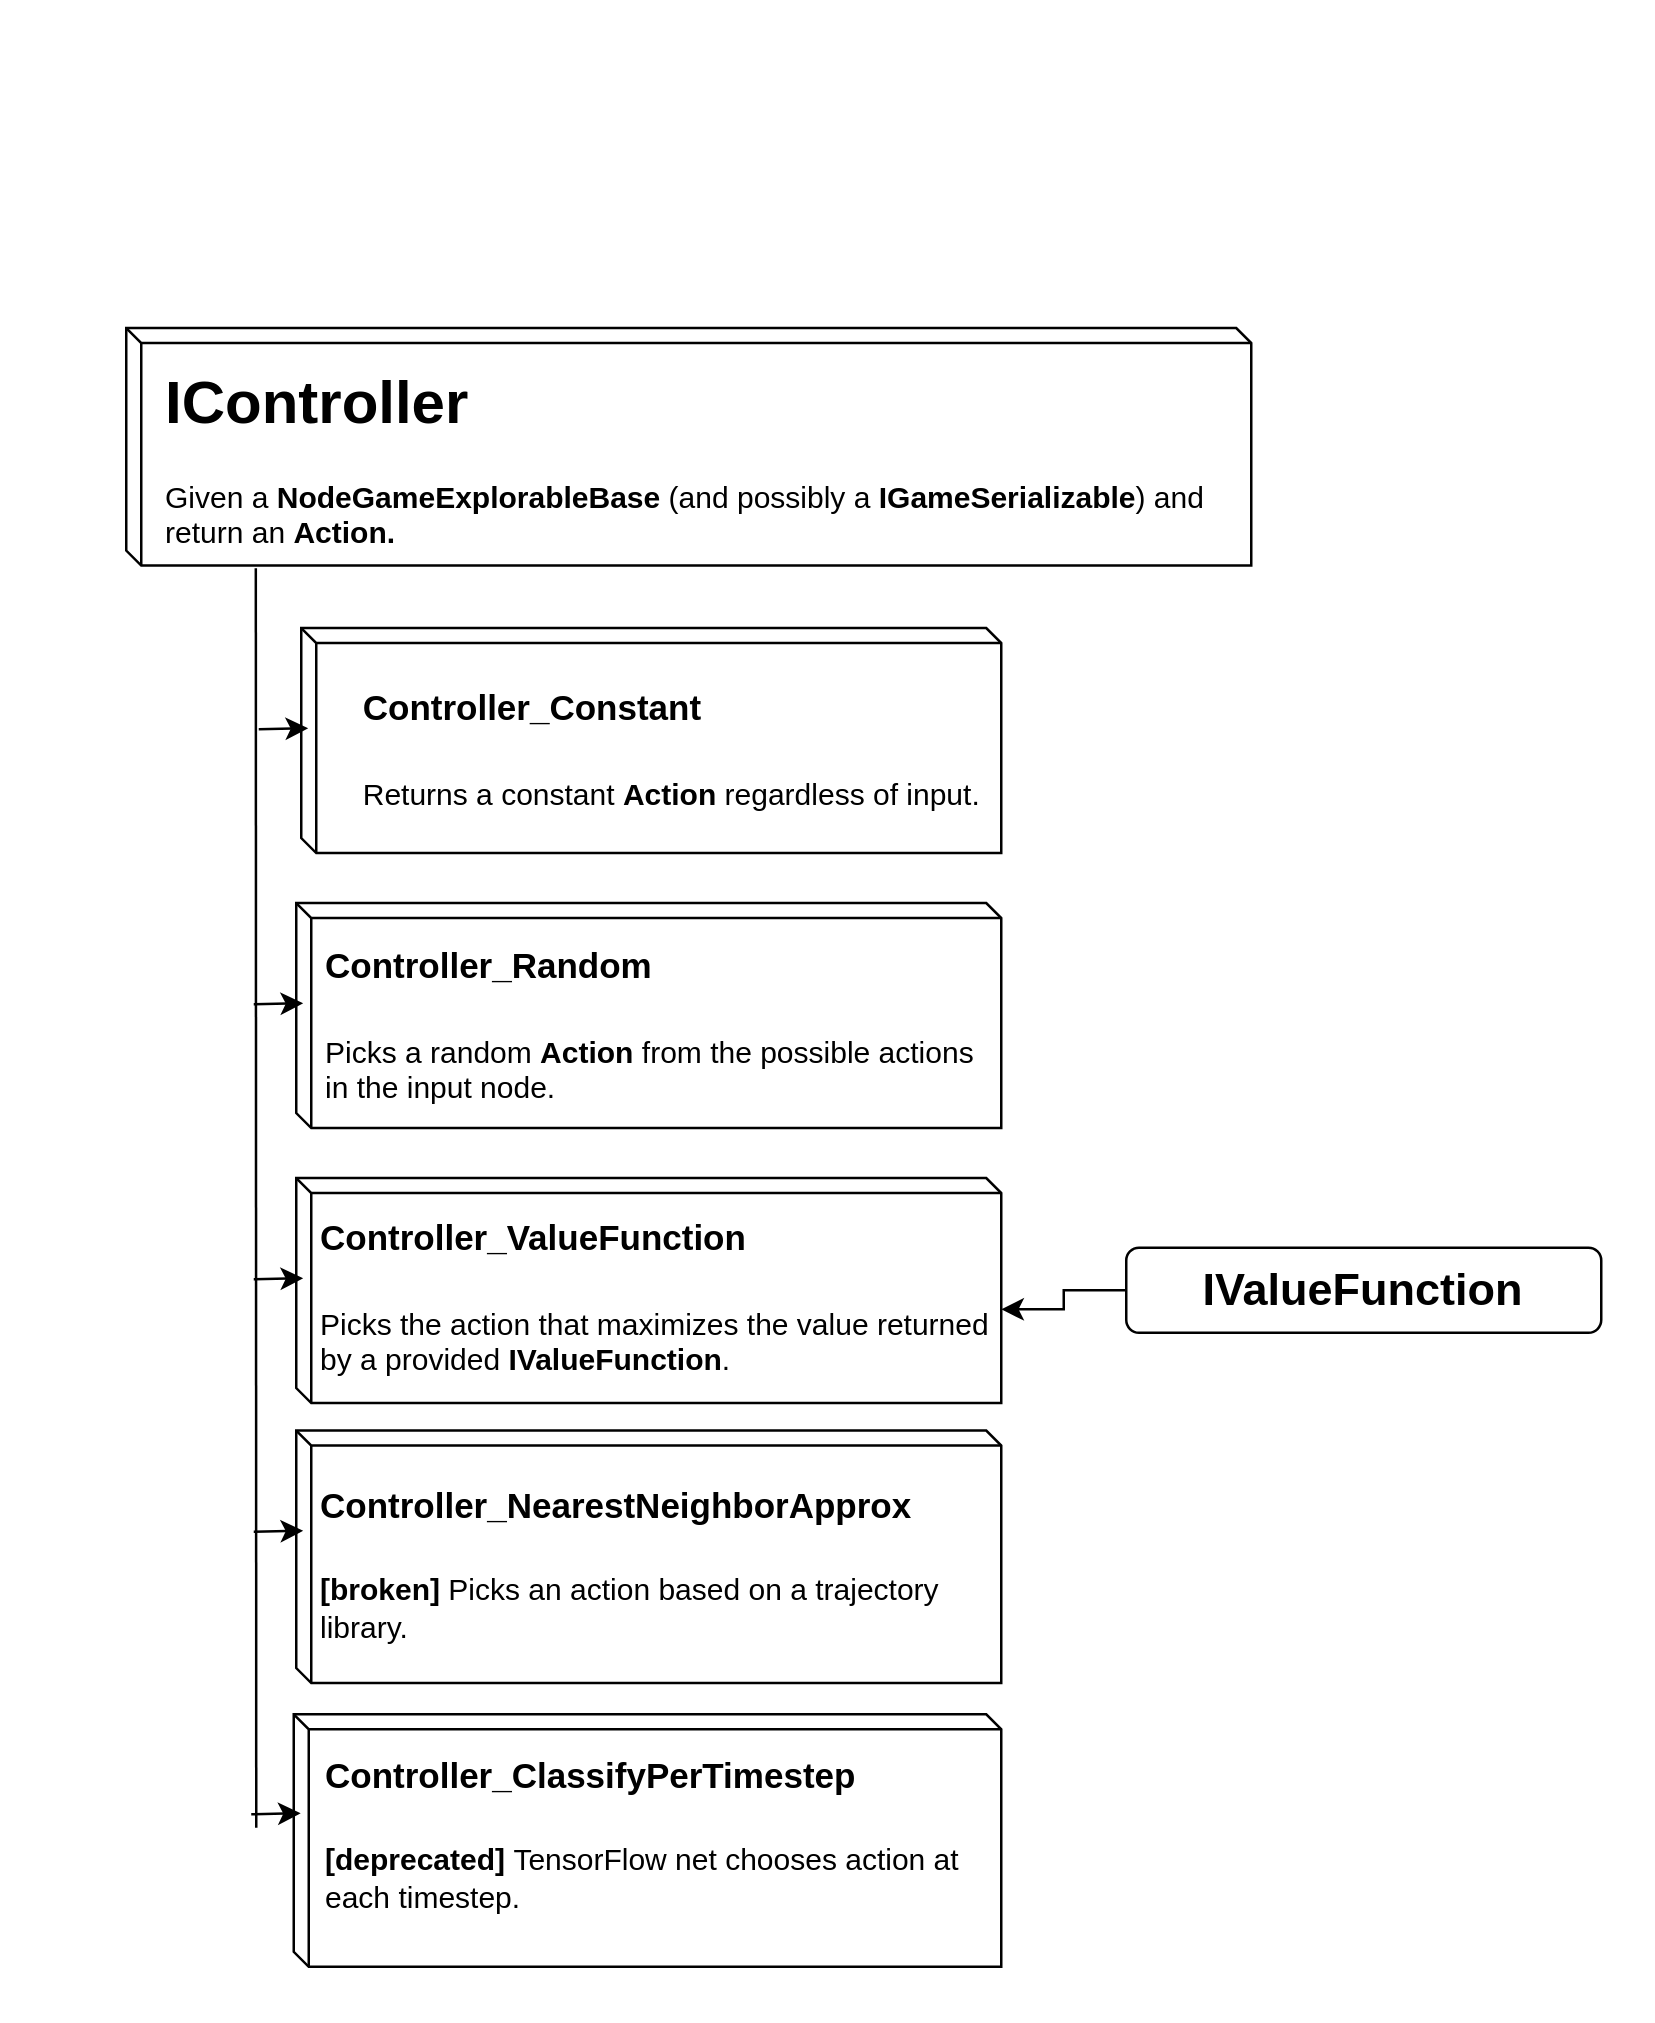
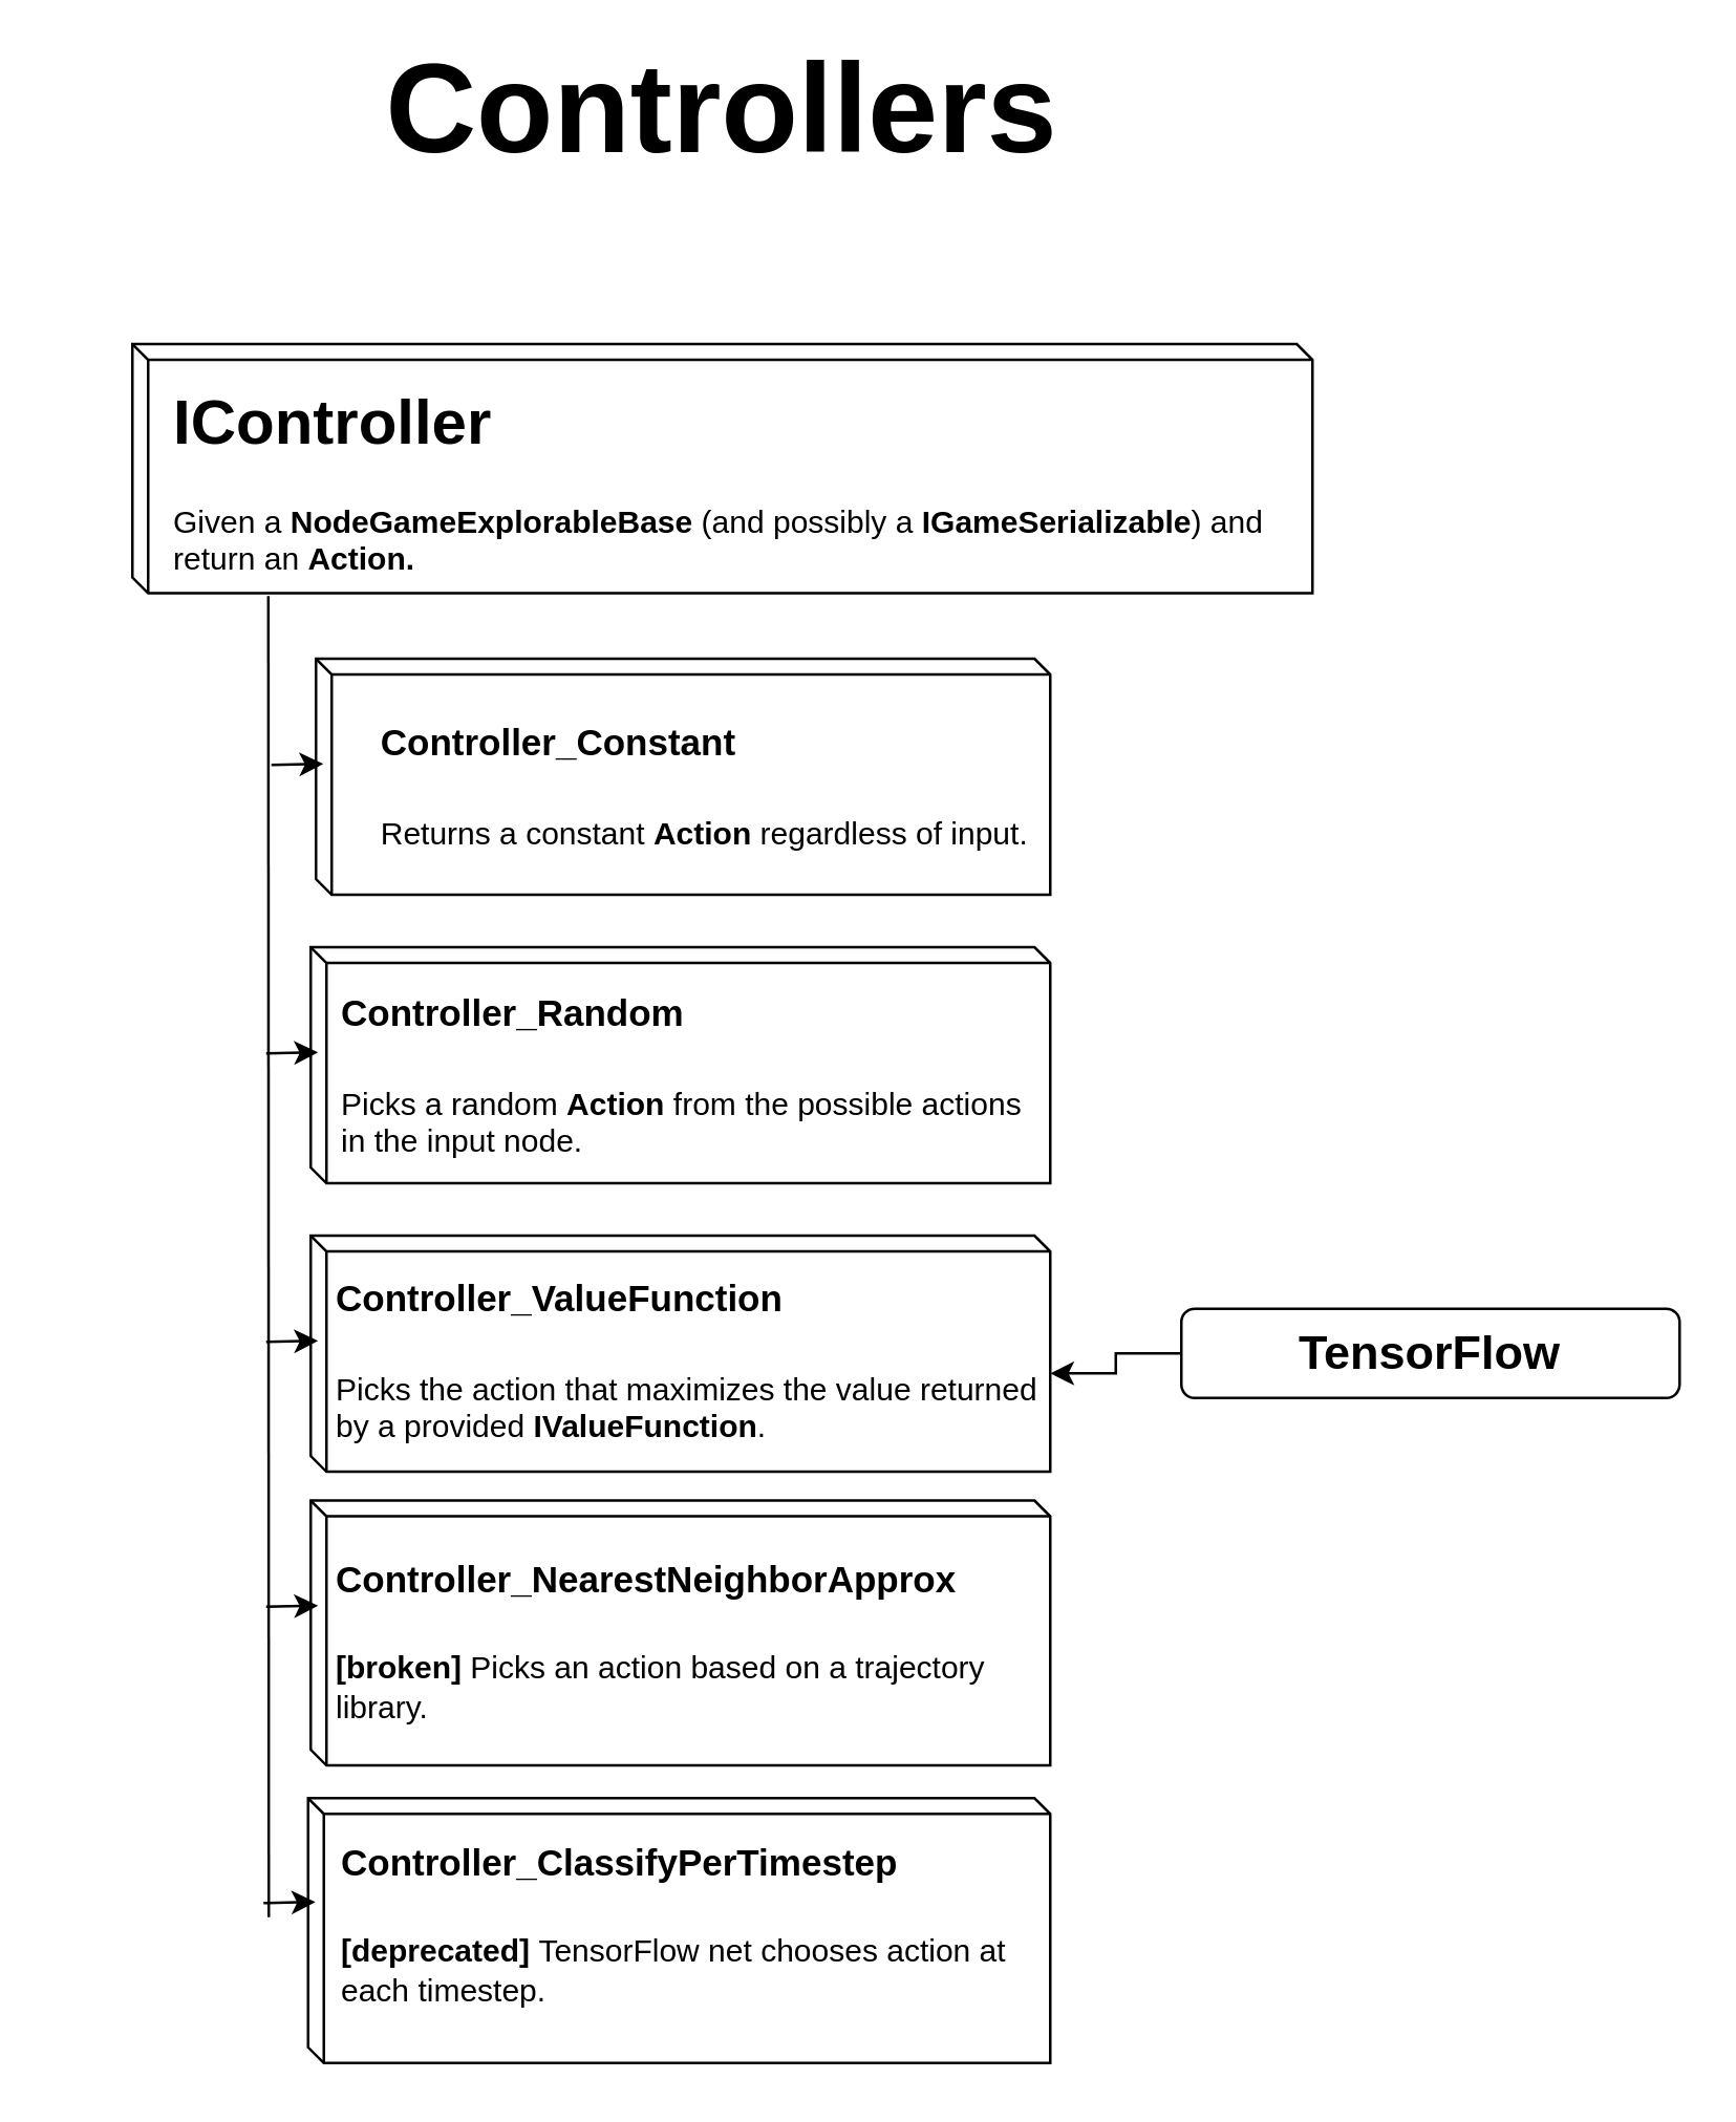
+ <mxCell id="2" value="&lt;font style=&quot;font-size: 48px&quot;&gt;&lt;b&gt;Controllers&lt;/b&gt;&lt;/font&gt;" style="text;html=1;strokeColor=none;fillColor=none;align=center;verticalAlign=middle;whiteSpace=wrap;rounded=0;" vertex="1" parent="1"><mxGeometry x="20" y="20.5" width="510" height="40" as="geometry" /></mxCell>
- <mxCell id="22" value="&lt;span style=&quot;font-size: 18px&quot;&gt;&lt;b&gt;IValueFunction&lt;br&gt;&lt;/b&gt;&lt;/span&gt;" style="rounded=1;whiteSpace=wrap;html=1;" vertex="1" parent="1"><mxGeometry x="450" y="498.5" width="190" height="34" as="geometry" /></mxCell>
+ <mxCell id="22" value="&lt;span style=&quot;font-size: 18px&quot;&gt;&lt;b&gt;TensorFlow&lt;br&gt;&lt;/b&gt;&lt;/span&gt;" style="rounded=1;whiteSpace=wrap;html=1;" vertex="1" parent="1"><mxGeometry x="450" y="498.5" width="190" height="34" as="geometry" /></mxCell>
